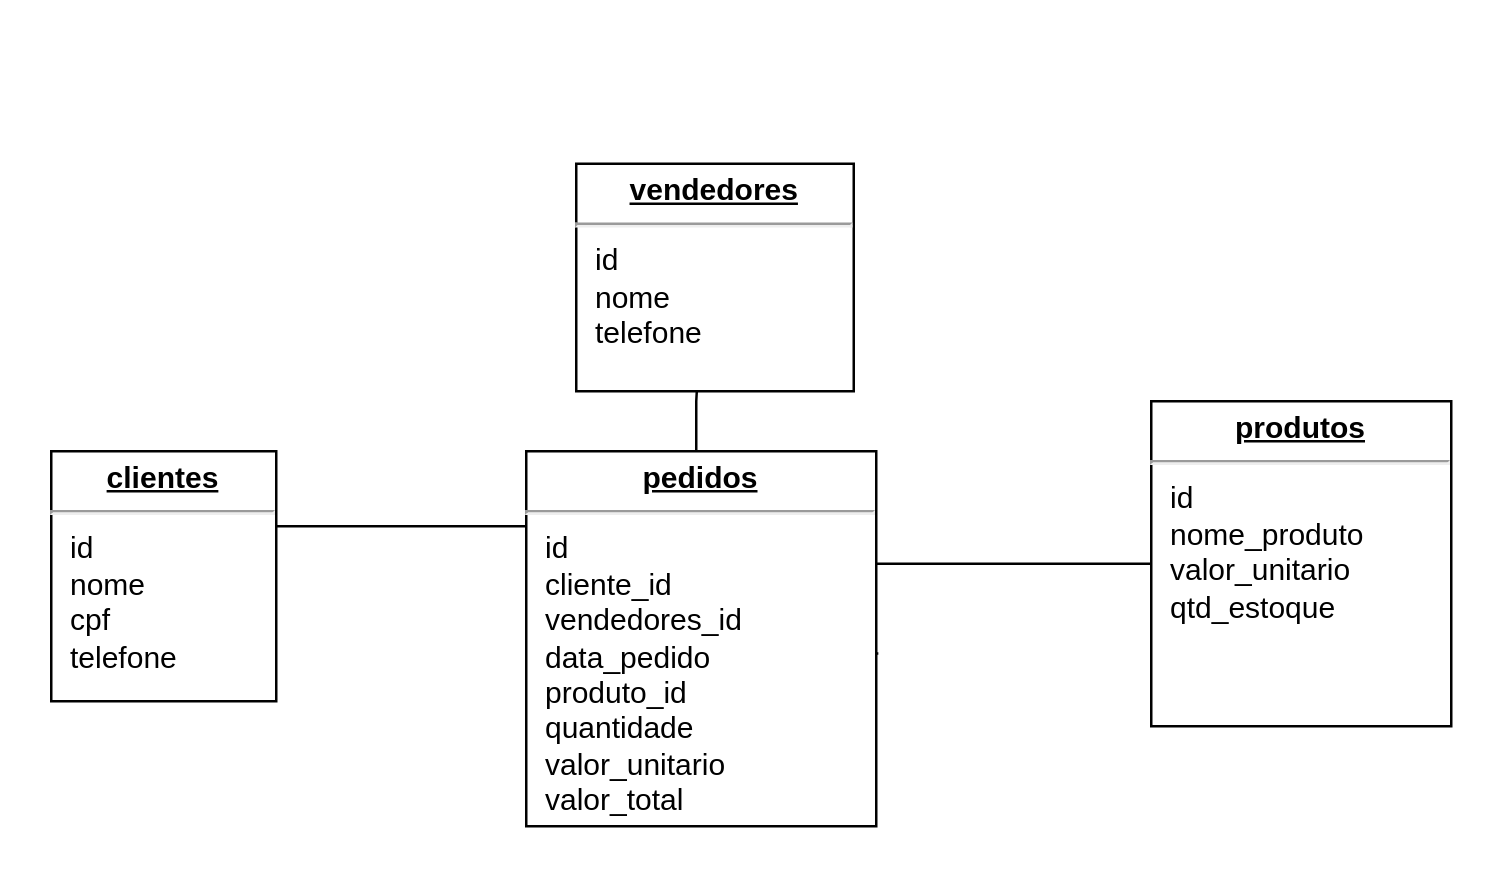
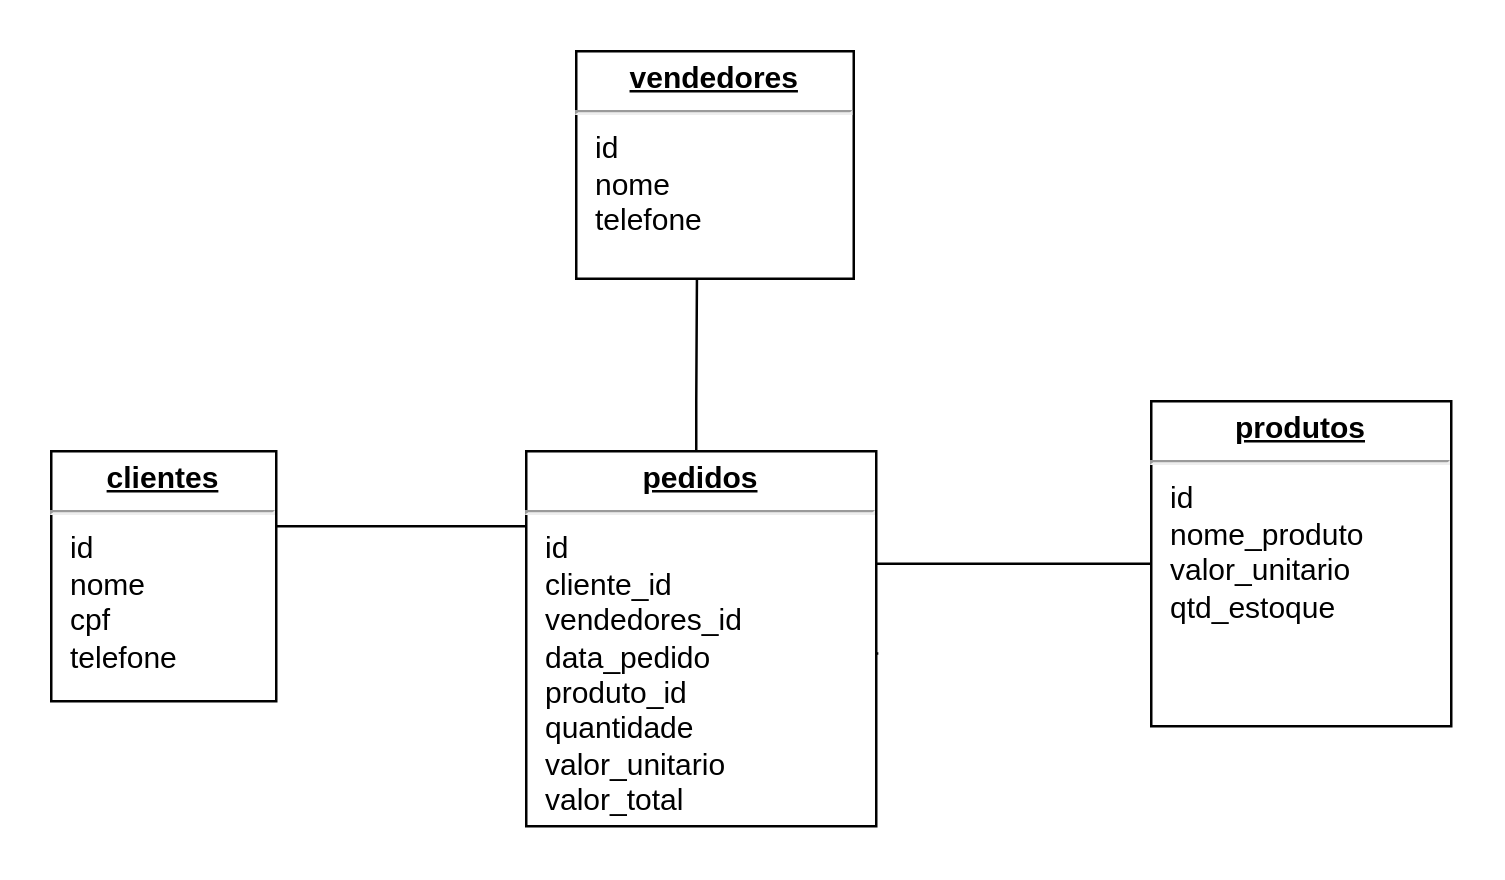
- <mxCell id="6" value="&lt;p style=&quot;margin: 0px ; margin-top: 4px ; text-align: center ; text-decoration: underline&quot;&gt;&lt;b&gt;vendedores&lt;/b&gt;&lt;/p&gt;&lt;hr&gt;&lt;p style=&quot;margin: 0px ; margin-left: 8px&quot;&gt;id&lt;/p&gt;&lt;p style=&quot;margin: 0px ; margin-left: 8px&quot;&gt;nome&lt;/p&gt;&lt;p style=&quot;margin: 0px ; margin-left: 8px&quot;&gt;telefone&lt;/p&gt;" style="verticalAlign=top;align=left;overflow=fill;fontSize=12;fontFamily=Helvetica;html=1;rounded=0;shadow=0;comic=0;labelBackgroundColor=none;strokeWidth=1" parent="1" vertex="1"><mxGeometry x="230" y="65" width="111" height="91" as="geometry" /></mxCell>
+ <mxCell id="6" value="&lt;p style=&quot;margin: 0px ; margin-top: 4px ; text-align: center ; text-decoration: underline&quot;&gt;&lt;b&gt;vendedores&lt;/b&gt;&lt;/p&gt;&lt;hr&gt;&lt;p style=&quot;margin: 0px ; margin-left: 8px&quot;&gt;id&lt;/p&gt;&lt;p style=&quot;margin: 0px ; margin-left: 8px&quot;&gt;nome&lt;/p&gt;&lt;p style=&quot;margin: 0px ; margin-left: 8px&quot;&gt;telefone&lt;/p&gt;" style="verticalAlign=top;align=left;overflow=fill;fontSize=12;fontFamily=Helvetica;html=1;rounded=0;shadow=0;comic=0;labelBackgroundColor=none;strokeWidth=1" parent="1" vertex="1"><mxGeometry x="230" y="20" width="111" height="91" as="geometry" /></mxCell>
